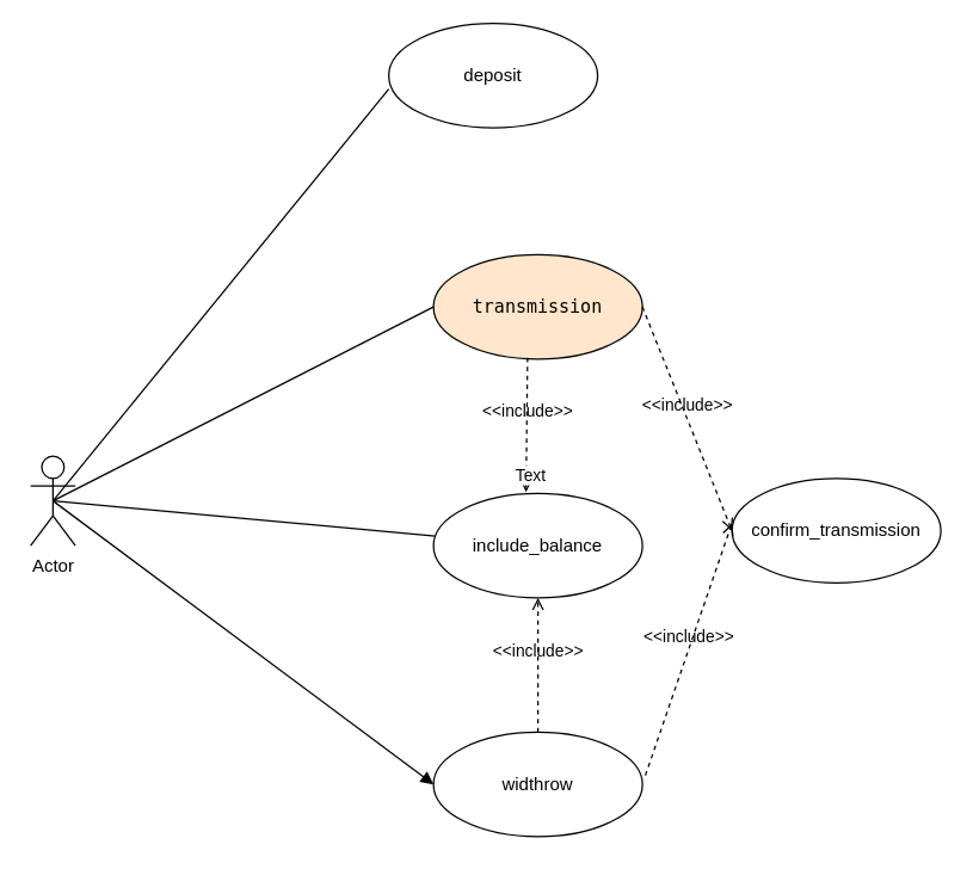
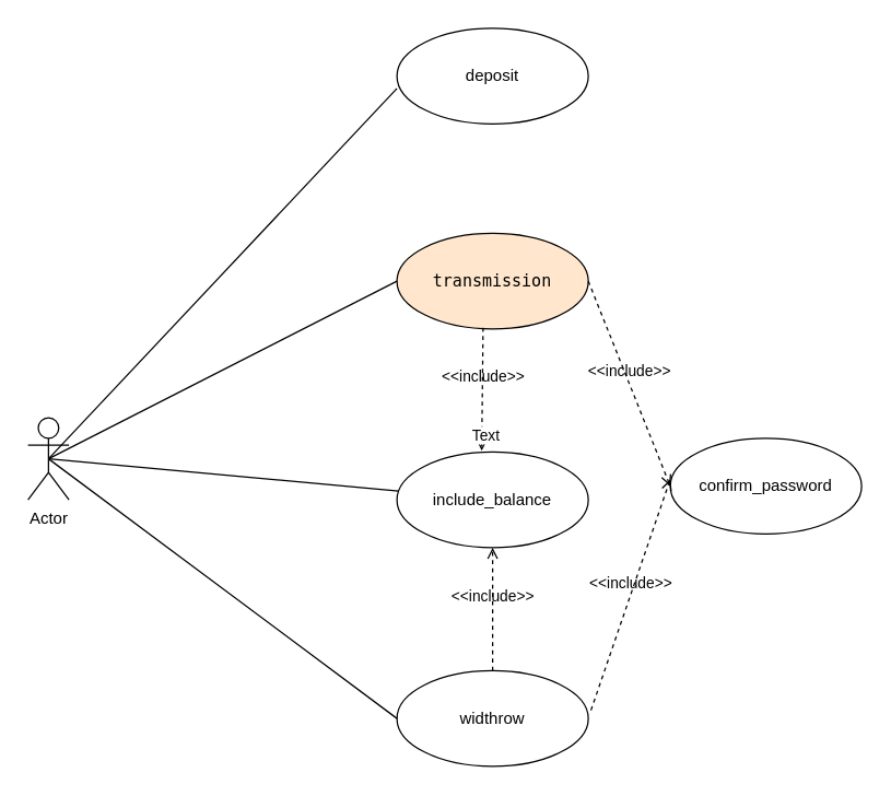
- <mxCell id="2" value="deposit" style="ellipse;whiteSpace=wrap;html=1;" vertex="1" parent="1"><mxGeometry x="260" y="15" width="140" height="70" as="geometry" /></mxCell>
+ <mxCell id="2" value="deposit" style="ellipse;whiteSpace=wrap;html=1;" vertex="1" parent="1"><mxGeometry x="290" y="20" width="140" height="70" as="geometry" /></mxCell>
- <mxCell id="14" value="&lt;div&gt;confirm_transmission&lt;/div&gt;" style="ellipse;whiteSpace=wrap;html=1;" vertex="1" parent="1"><mxGeometry x="490" y="320" width="140" height="70" as="geometry" /></mxCell>
+ <mxCell id="14" value="&lt;div&gt;confirm_password&lt;/div&gt;" style="ellipse;whiteSpace=wrap;html=1;" vertex="1" parent="1"><mxGeometry x="490" y="320" width="140" height="70" as="geometry" /></mxCell>
- <mxCell id="8" value="" style="endArrow=block;html=1;rounded=0;exitX=0.5;exitY=0.5;exitDx=0;exitDy=0;exitPerimeter=0;entryX=0;entryY=0.5;entryDx=0;entryDy=0;" edge="1" parent="1" source="4" target="3"><mxGeometry relative="1" as="geometry"><mxPoint x="35" y="510" as="sourcePoint" /><mxPoint x="290" y="522" as="targetPoint" /></mxGeometry></mxCell>
+ <mxCell id="8" value="" style="endArrow=none;html=1;rounded=0;exitX=0.5;exitY=0.5;exitDx=0;exitDy=0;exitPerimeter=0;entryX=0;entryY=0.5;entryDx=0;entryDy=0;" edge="1" parent="1" source="4" target="3"><mxGeometry relative="1" as="geometry"><mxPoint x="35" y="510" as="sourcePoint" /><mxPoint x="290" y="522" as="targetPoint" /></mxGeometry></mxCell>
